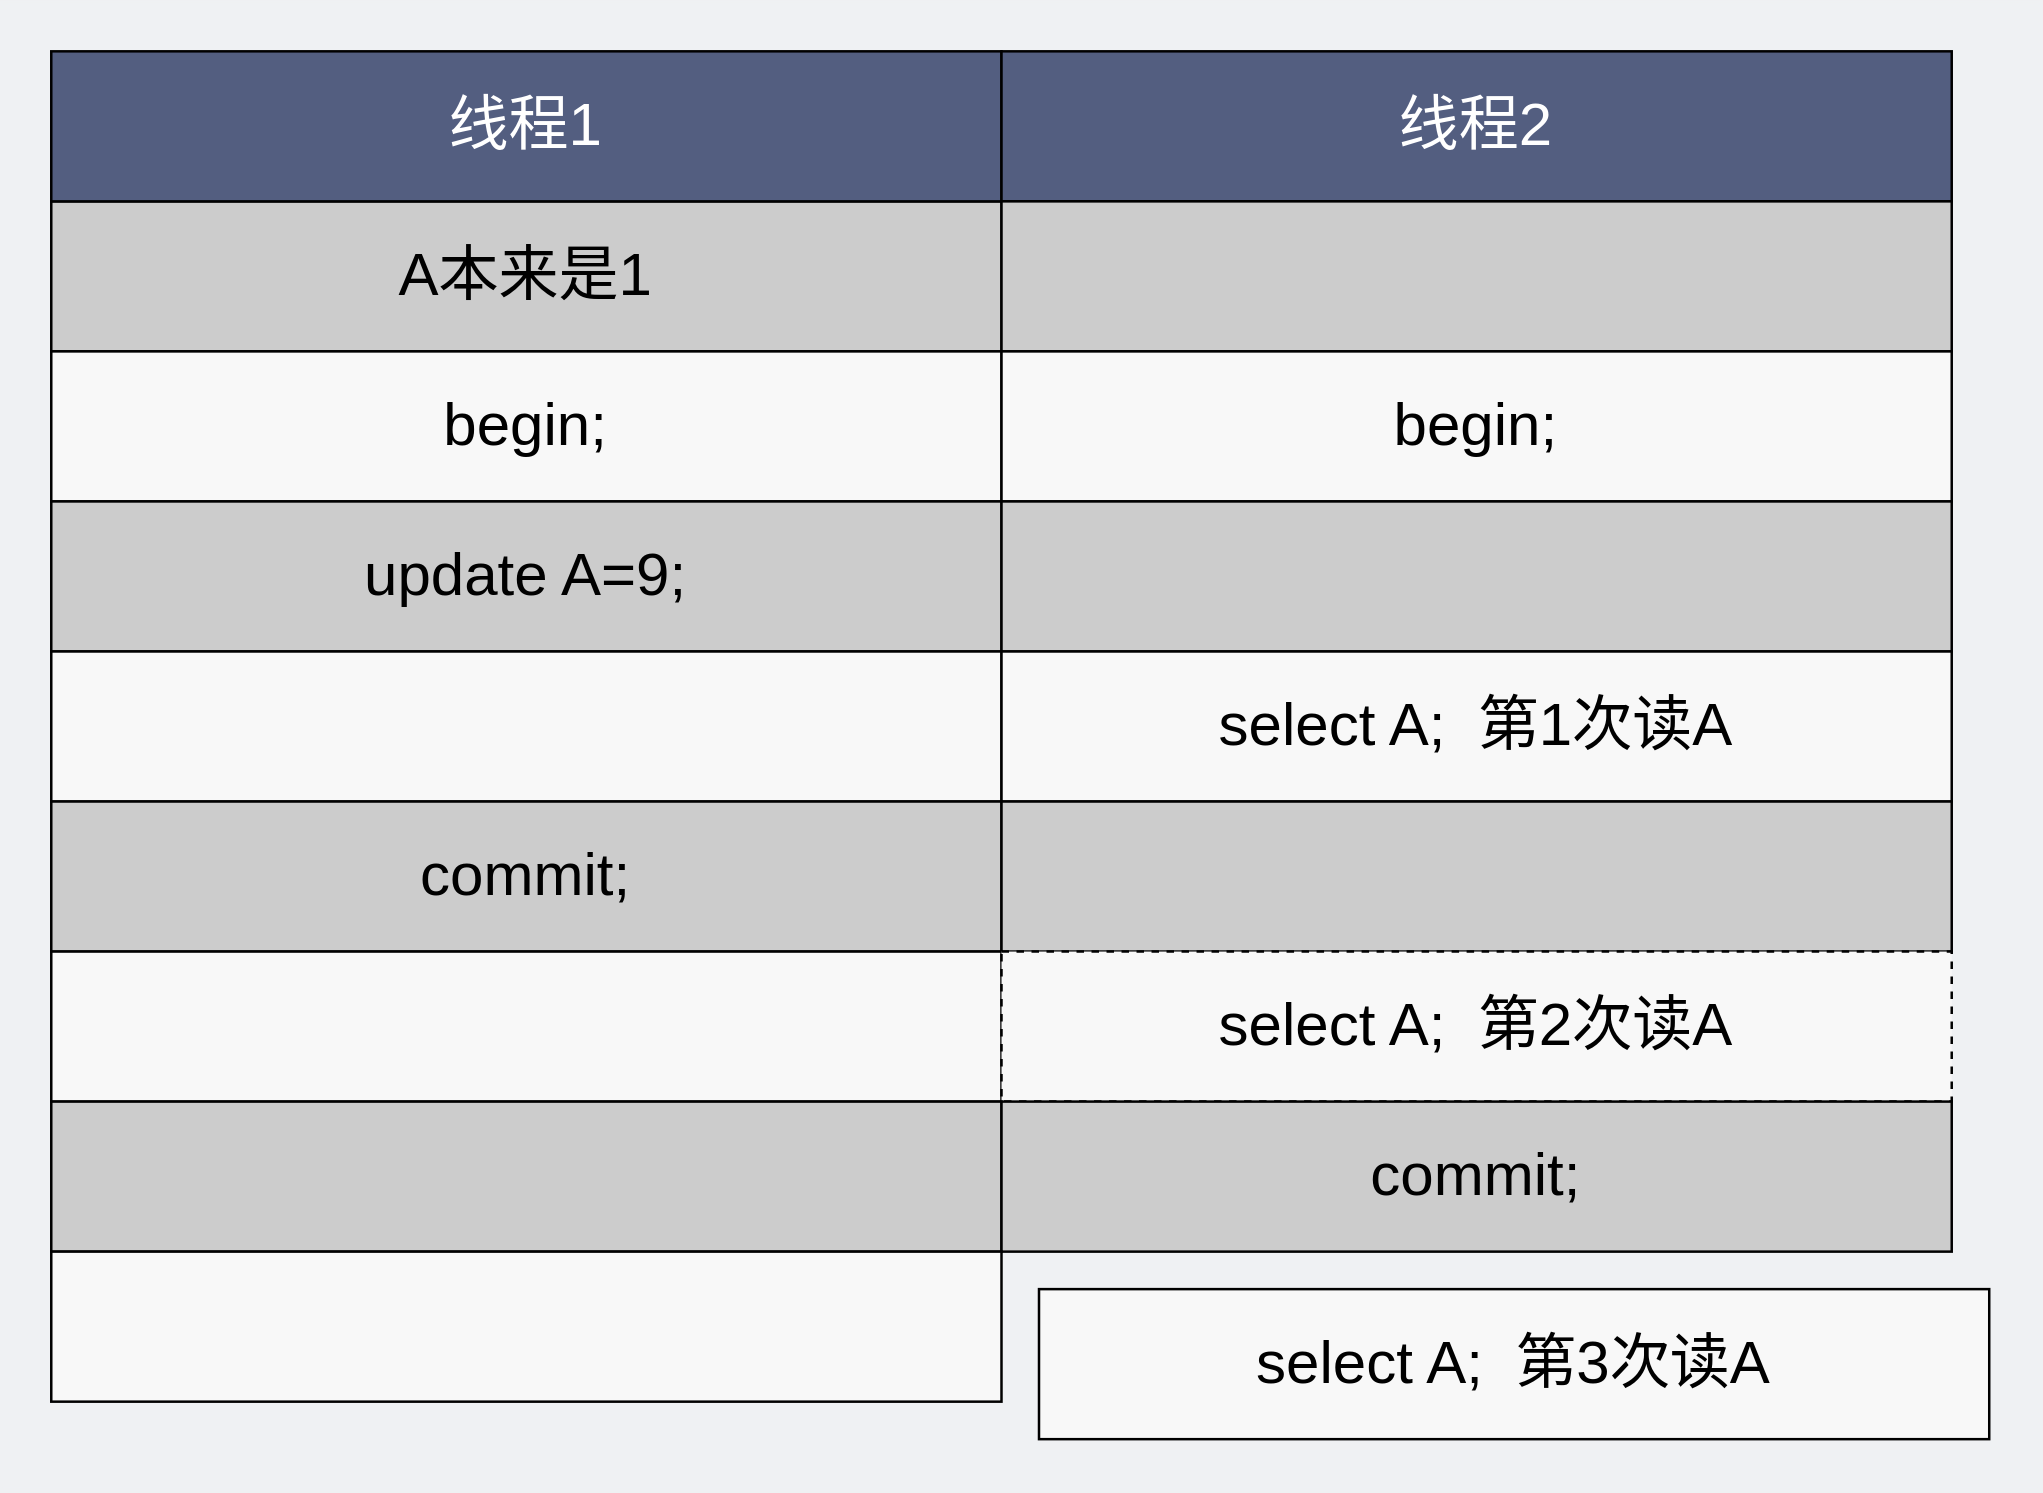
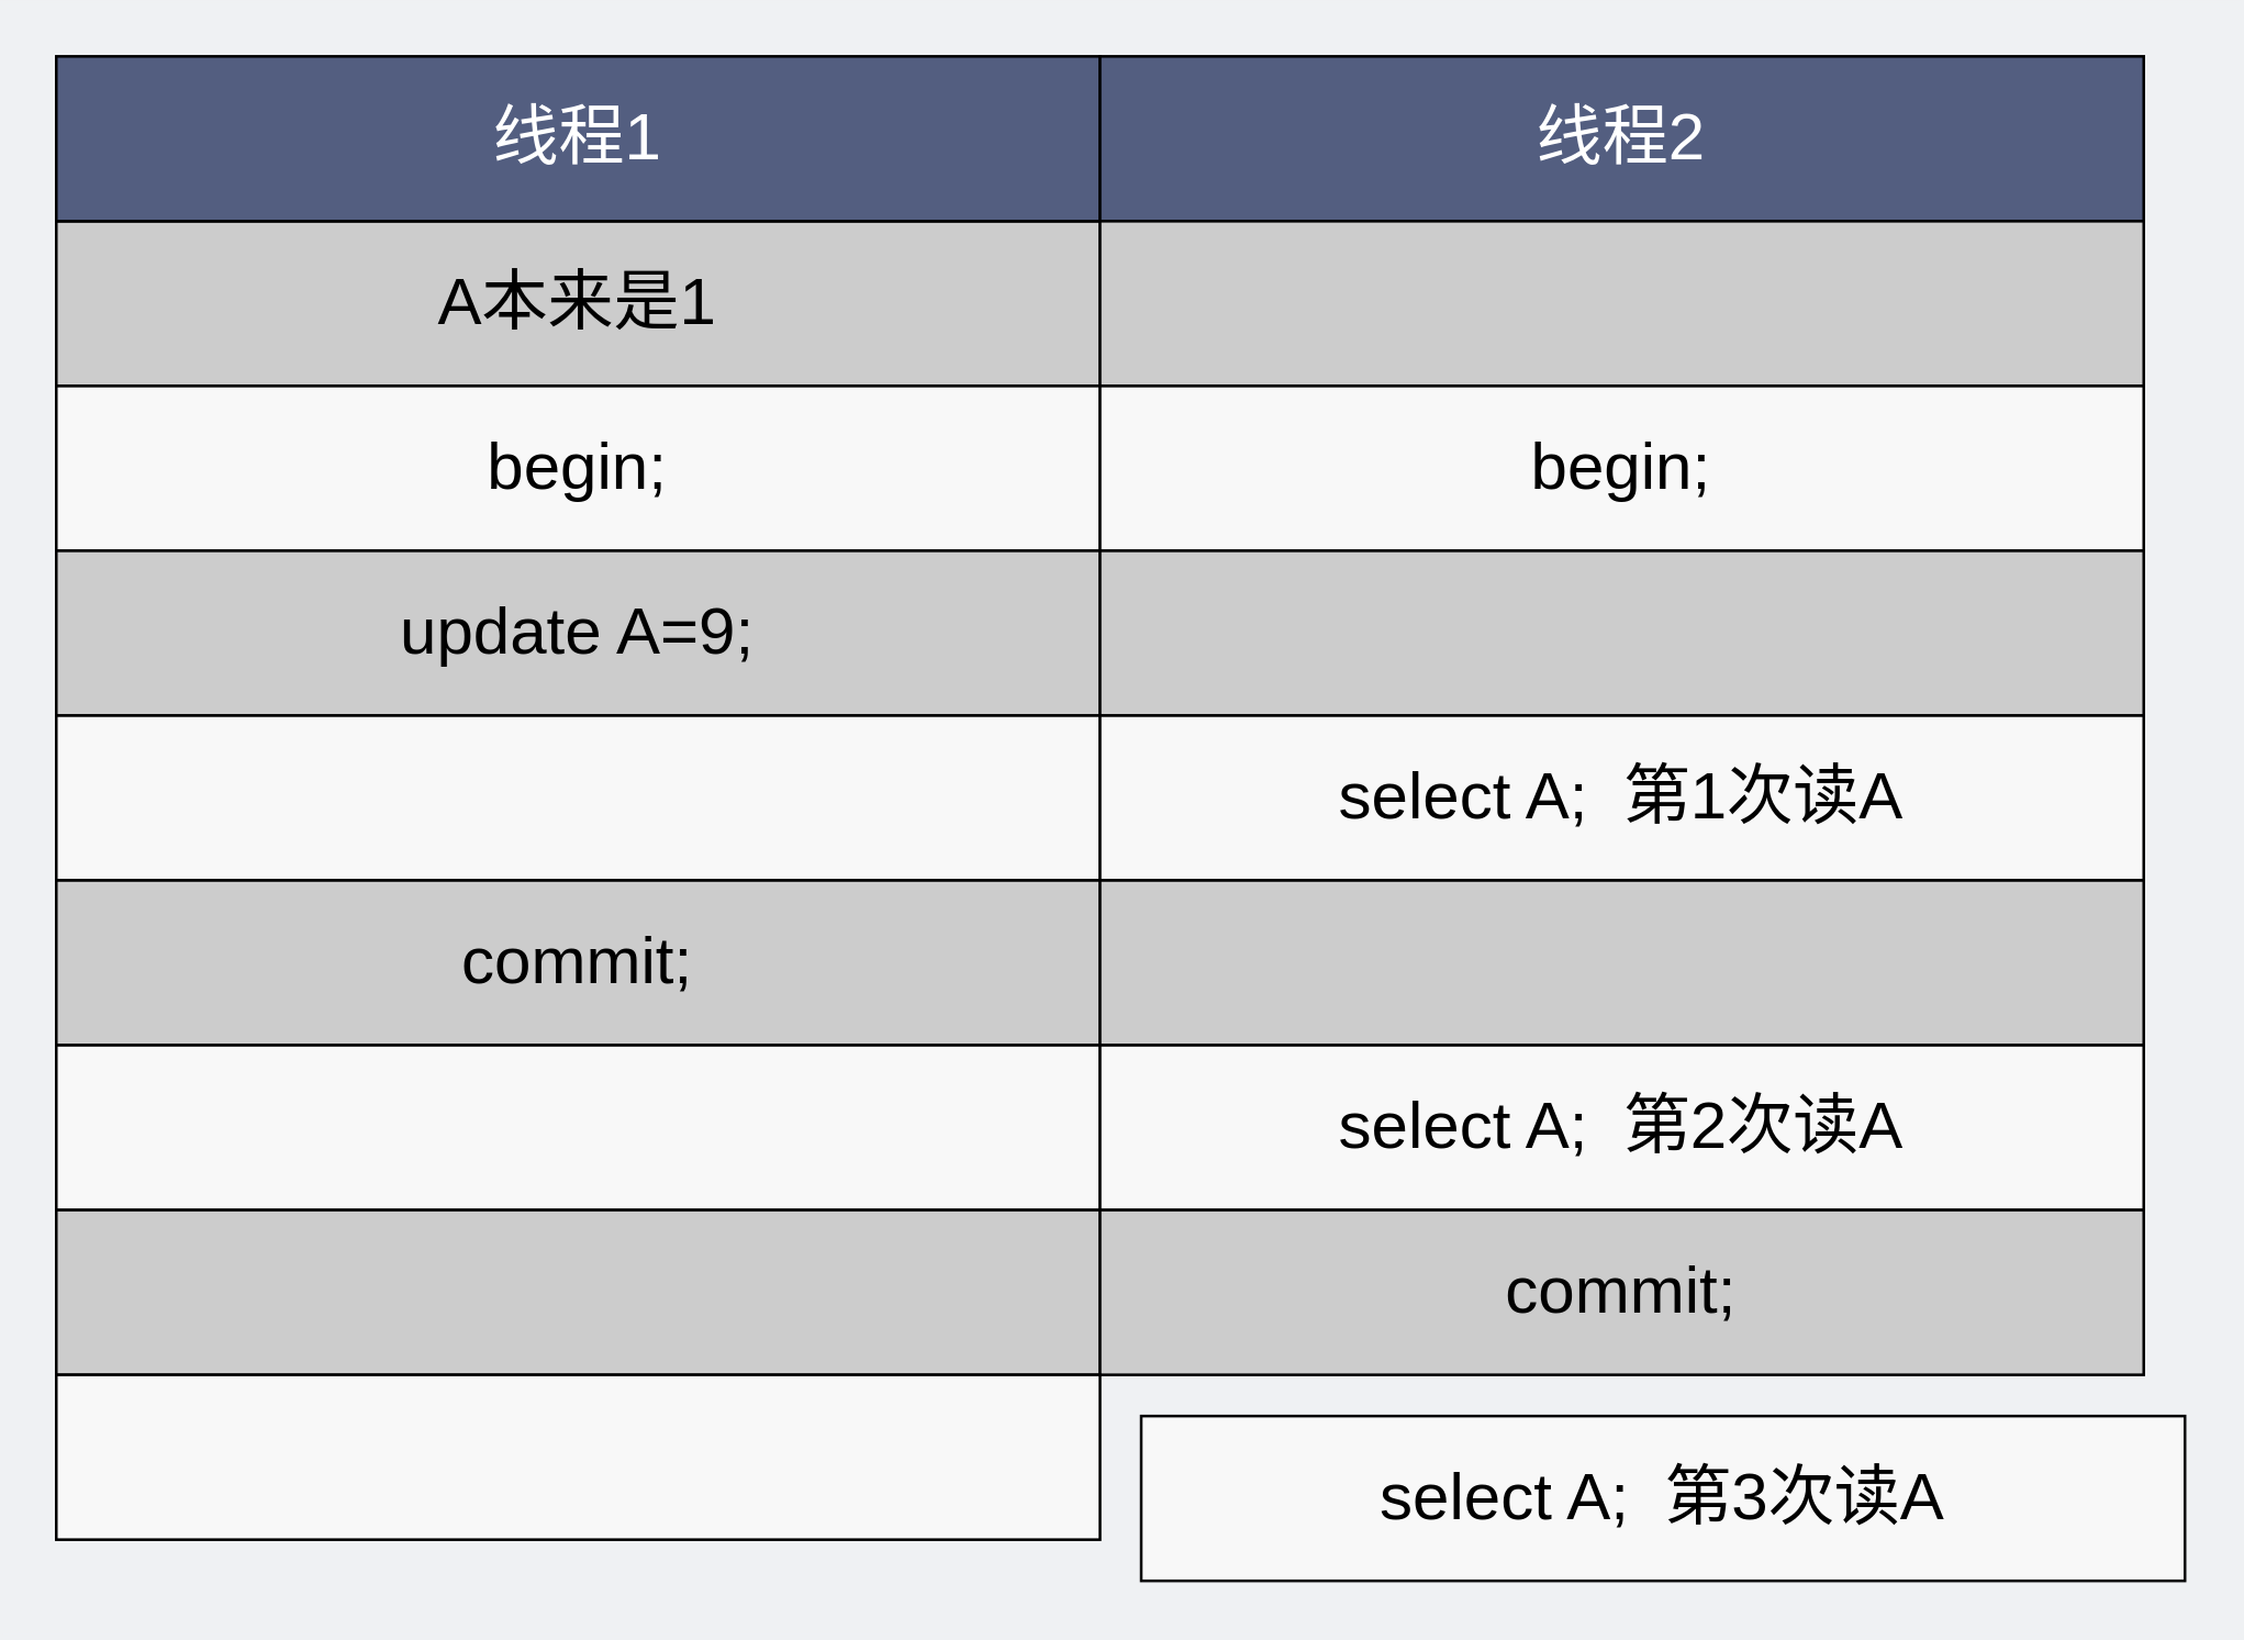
- <mxCell id="15" value="&lt;span style=&quot;font-size: 24px;&quot;&gt;select A;&amp;nbsp; 第2次读A&lt;/span&gt;" style="rounded=0;whiteSpace=wrap;html=1;fillColor=#F8F8F8;gradientColor=none;fontSize=24;dashed=1;" parent="1" vertex="1"><mxGeometry x="400" y="380" width="380" height="60" as="geometry" /></mxCell>
+ <mxCell id="15" value="&lt;span style=&quot;font-size: 24px;&quot;&gt;select A;&amp;nbsp; 第2次读A&lt;/span&gt;" style="rounded=0;whiteSpace=wrap;html=1;fillColor=#F8F8F8;gradientColor=none;fontSize=24;" parent="1" vertex="1"><mxGeometry x="400" y="380" width="380" height="60" as="geometry" /></mxCell>
